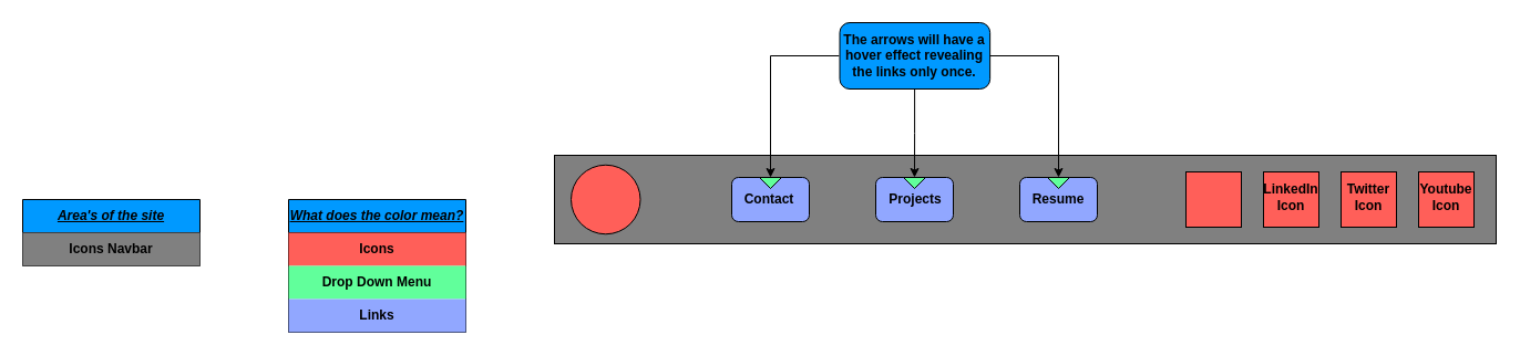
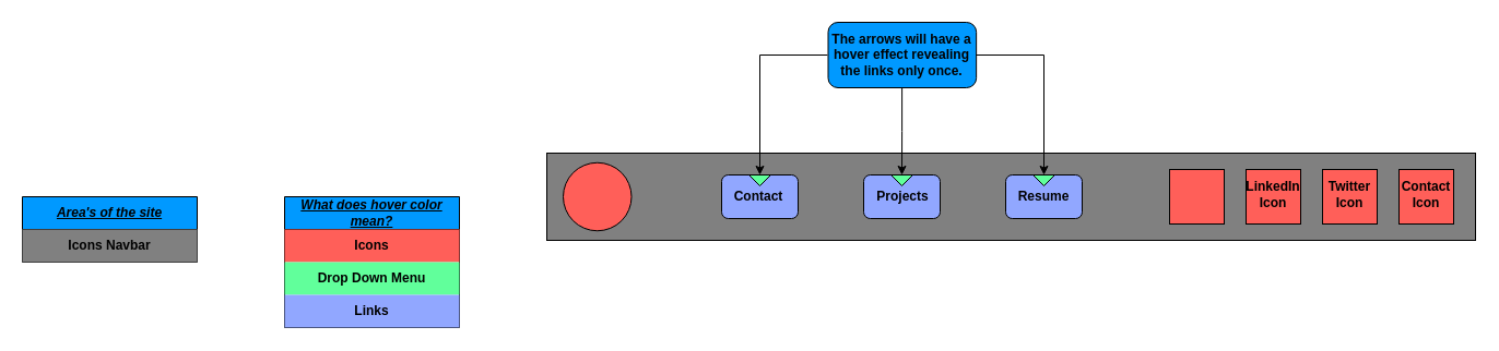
- <mxCell id="14" value="&lt;b&gt;Youtube&lt;br&gt;Icon&lt;/b&gt;" style="text;html=1;align=center;verticalAlign=middle;whiteSpace=wrap;rounded=0;" vertex="1" parent="1"><mxGeometry x="1280" y="155" width="50" height="45" as="geometry" /></mxCell>
+ <mxCell id="14" value="&lt;b&gt;Contact&lt;br&gt;Icon&lt;/b&gt;" style="text;html=1;align=center;verticalAlign=middle;whiteSpace=wrap;rounded=0;" vertex="1" parent="1"><mxGeometry x="1280" y="155" width="50" height="45" as="geometry" /></mxCell>
- <mxCell id="8" value="&lt;b&gt;&lt;i&gt;&lt;u&gt;What does the color mean?&lt;/u&gt;&lt;/i&gt;&lt;/b&gt;" style="swimlane;fontStyle=0;childLayout=stackLayout;horizontal=1;startSize=30;horizontalStack=0;resizeParent=1;resizeParentMax=0;resizeLast=0;collapsible=1;marginBottom=0;whiteSpace=wrap;html=1;fillColor=#0099FF;" vertex="1" parent="1"><mxGeometry x="260" y="180" width="160" height="120" as="geometry" /></mxCell>
+ <mxCell id="8" value="&lt;b&gt;&lt;i&gt;&lt;u&gt;What does hover color mean?&lt;/u&gt;&lt;/i&gt;&lt;/b&gt;" style="swimlane;fontStyle=0;childLayout=stackLayout;horizontal=1;startSize=30;horizontalStack=0;resizeParent=1;resizeParentMax=0;resizeLast=0;collapsible=1;marginBottom=0;whiteSpace=wrap;html=1;fillColor=#0099FF;" vertex="1" parent="1"><mxGeometry x="260" y="180" width="160" height="120" as="geometry" /></mxCell>
